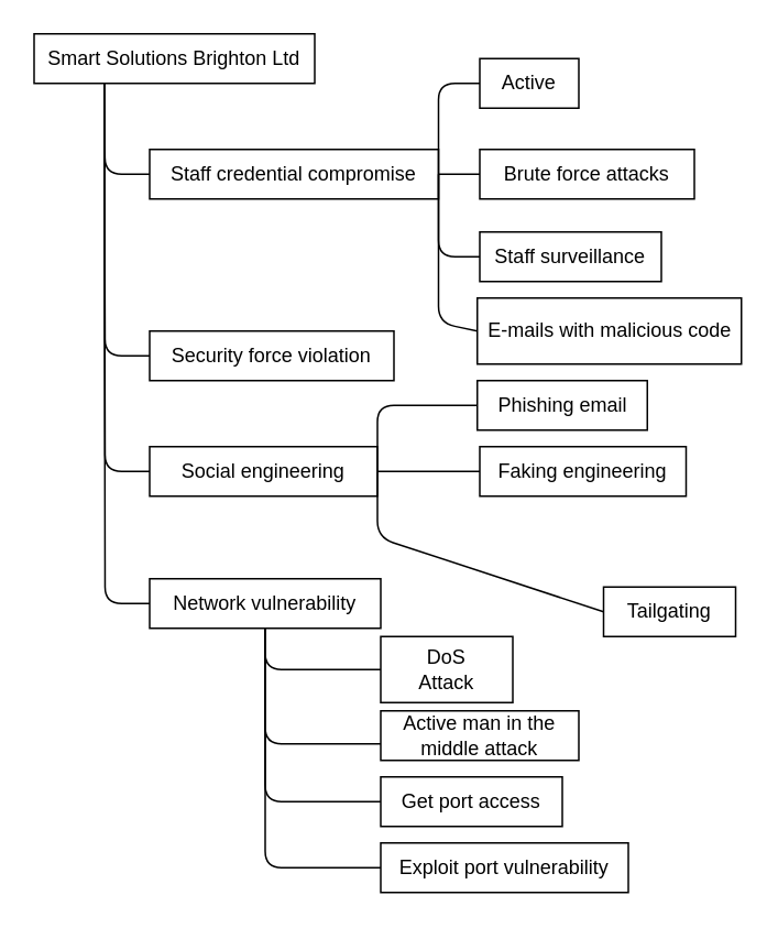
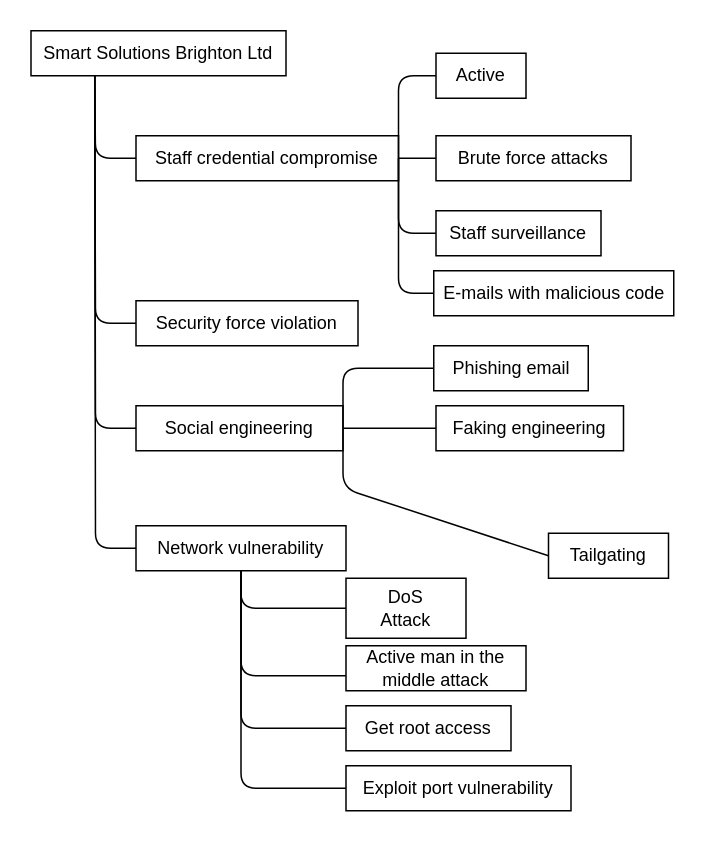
- <mxCell id="27" value="E-mails with malicious code" style="rounded=0;whiteSpace=wrap;html=1;" parent="1" vertex="1"><mxGeometry x="288.5" y="180" width="160" height="40" as="geometry" /></mxCell>
+ <mxCell id="27" value="E-mails with malicious code" style="rounded=0;whiteSpace=wrap;html=1;" parent="1" vertex="1"><mxGeometry x="288.5" y="180" width="160" height="30" as="geometry" /></mxCell>
- <mxCell id="24" value="Get port access" style="rounded=0;whiteSpace=wrap;html=1;" parent="1" vertex="1"><mxGeometry x="230" y="470" width="110" height="30" as="geometry" /></mxCell>
+ <mxCell id="24" value="Get root access" style="rounded=0;whiteSpace=wrap;html=1;" parent="1" vertex="1"><mxGeometry x="230" y="470" width="110" height="30" as="geometry" /></mxCell>
